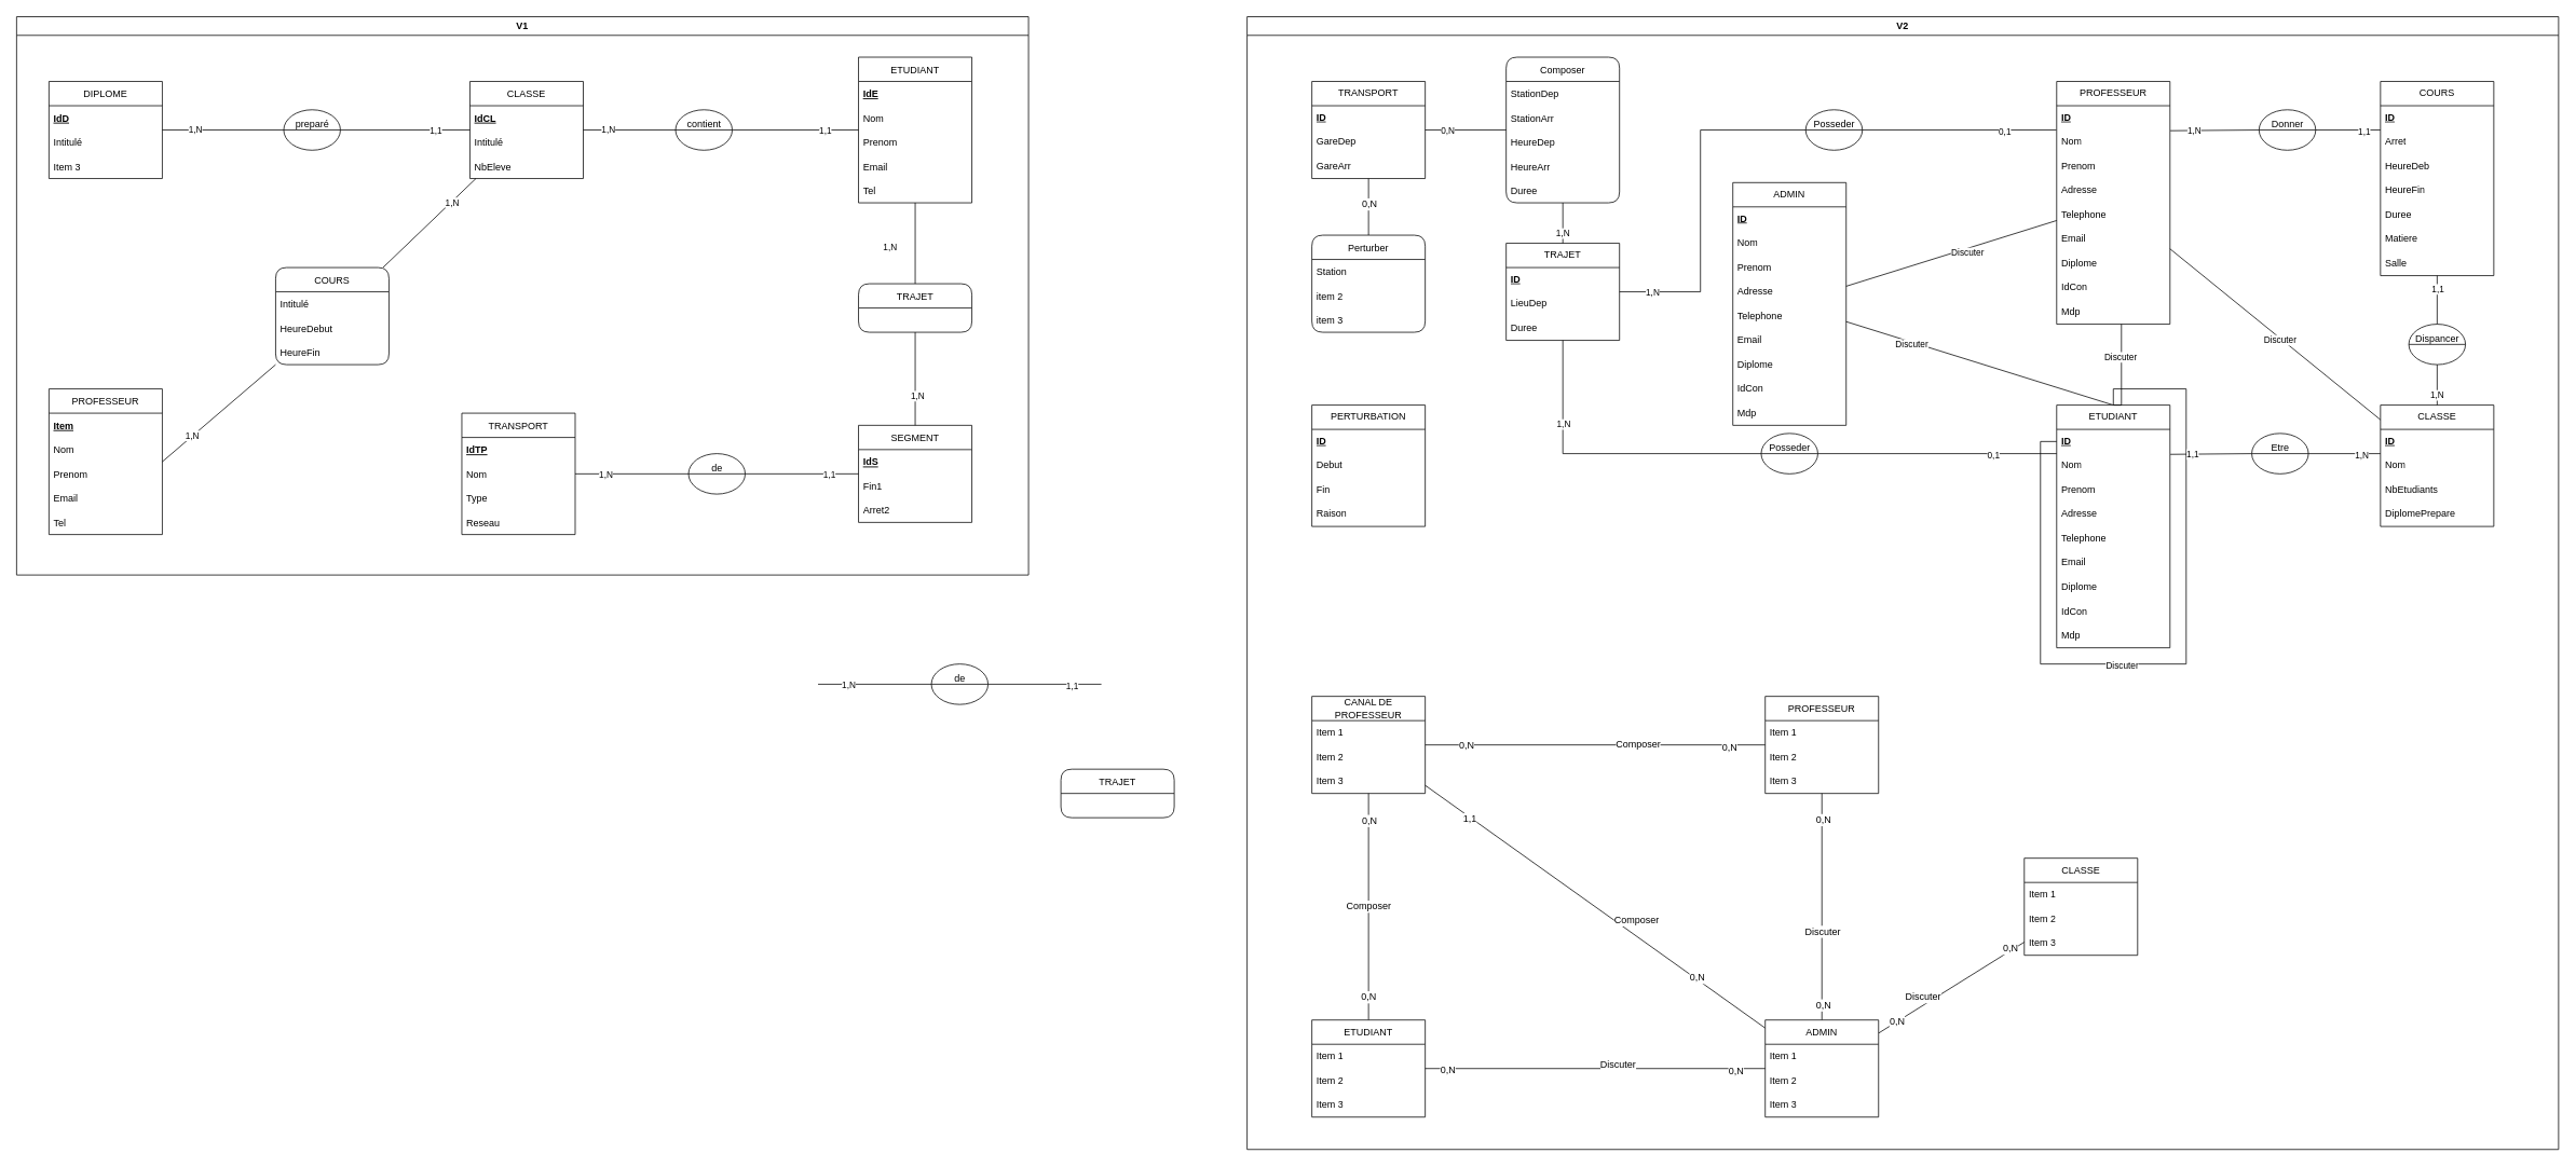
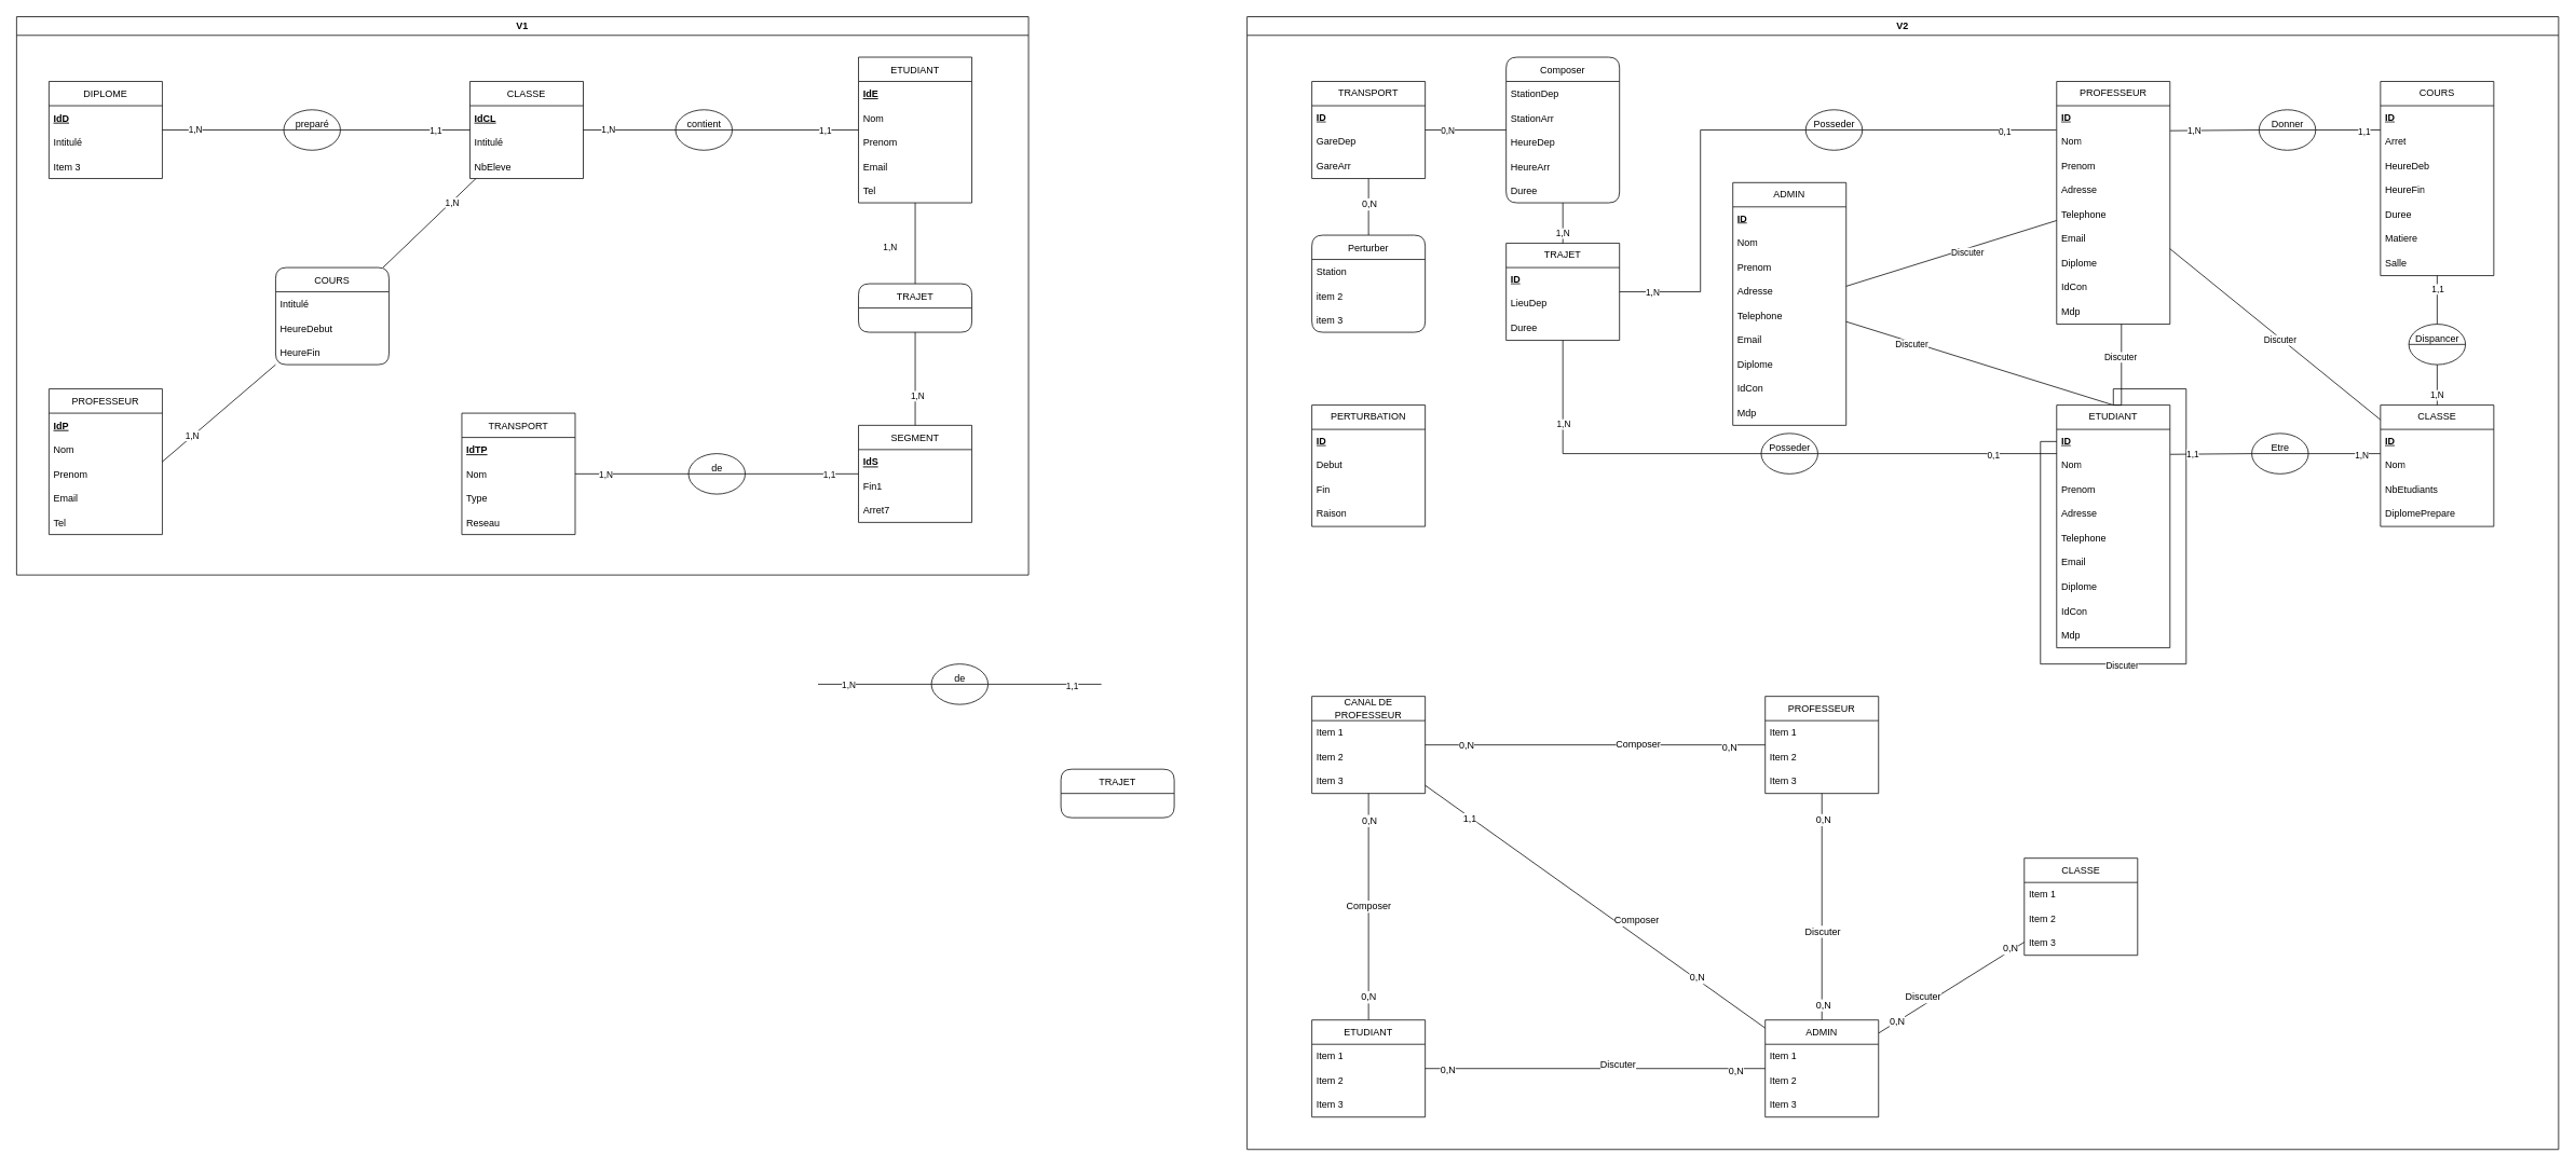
- <mxCell id="29" value="Item" style="text;strokeColor=none;fillColor=none;align=left;verticalAlign=middle;spacingLeft=4;spacingRight=4;overflow=hidden;points=[[0,0.5],[1,0.5]];portConstraint=eastwest;rotatable=0;rounded=0;fontStyle=5" parent="28" vertex="1"><mxGeometry y="30" width="140" height="30" as="geometry" /></mxCell>
+ <mxCell id="29" value="IdP" style="text;strokeColor=none;fillColor=none;align=left;verticalAlign=middle;spacingLeft=4;spacingRight=4;overflow=hidden;points=[[0,0.5],[1,0.5]];portConstraint=eastwest;rotatable=0;rounded=0;fontStyle=5" parent="28" vertex="1"><mxGeometry y="30" width="140" height="30" as="geometry" /></mxCell>
- <mxCell id="46" value="Arret2" style="text;strokeColor=none;fillColor=none;align=left;verticalAlign=middle;spacingLeft=4;spacingRight=4;overflow=hidden;points=[[0,0.5],[1,0.5]];portConstraint=eastwest;rotatable=0;rounded=0;" parent="43" vertex="1"><mxGeometry y="90" width="140" height="30" as="geometry" /></mxCell>
+ <mxCell id="46" value="Arret7" style="text;strokeColor=none;fillColor=none;align=left;verticalAlign=middle;spacingLeft=4;spacingRight=4;overflow=hidden;points=[[0,0.5],[1,0.5]];portConstraint=eastwest;rotatable=0;rounded=0;" parent="43" vertex="1"><mxGeometry y="90" width="140" height="30" as="geometry" /></mxCell>
